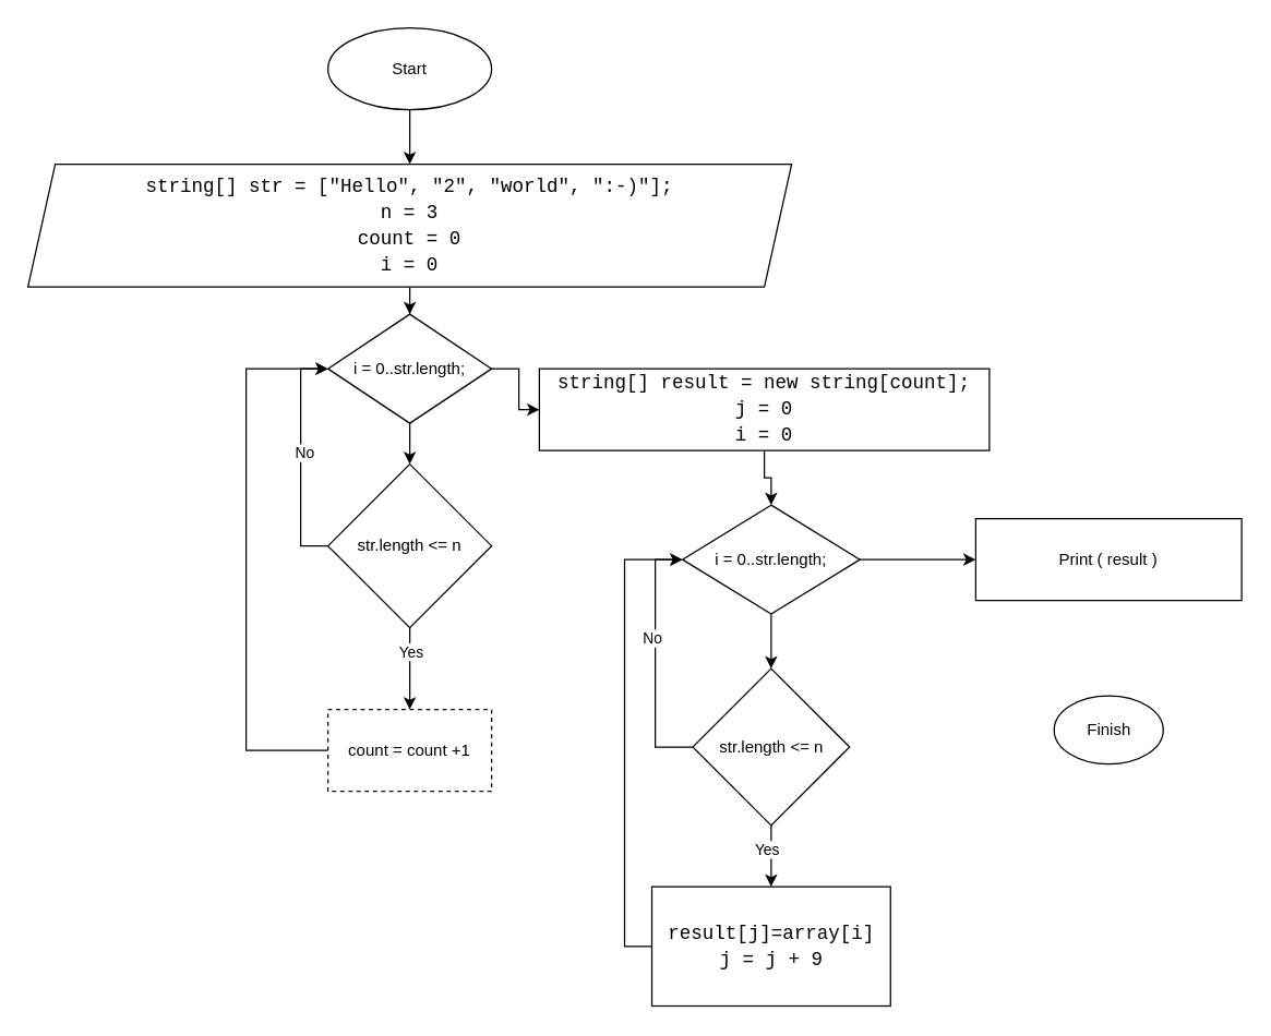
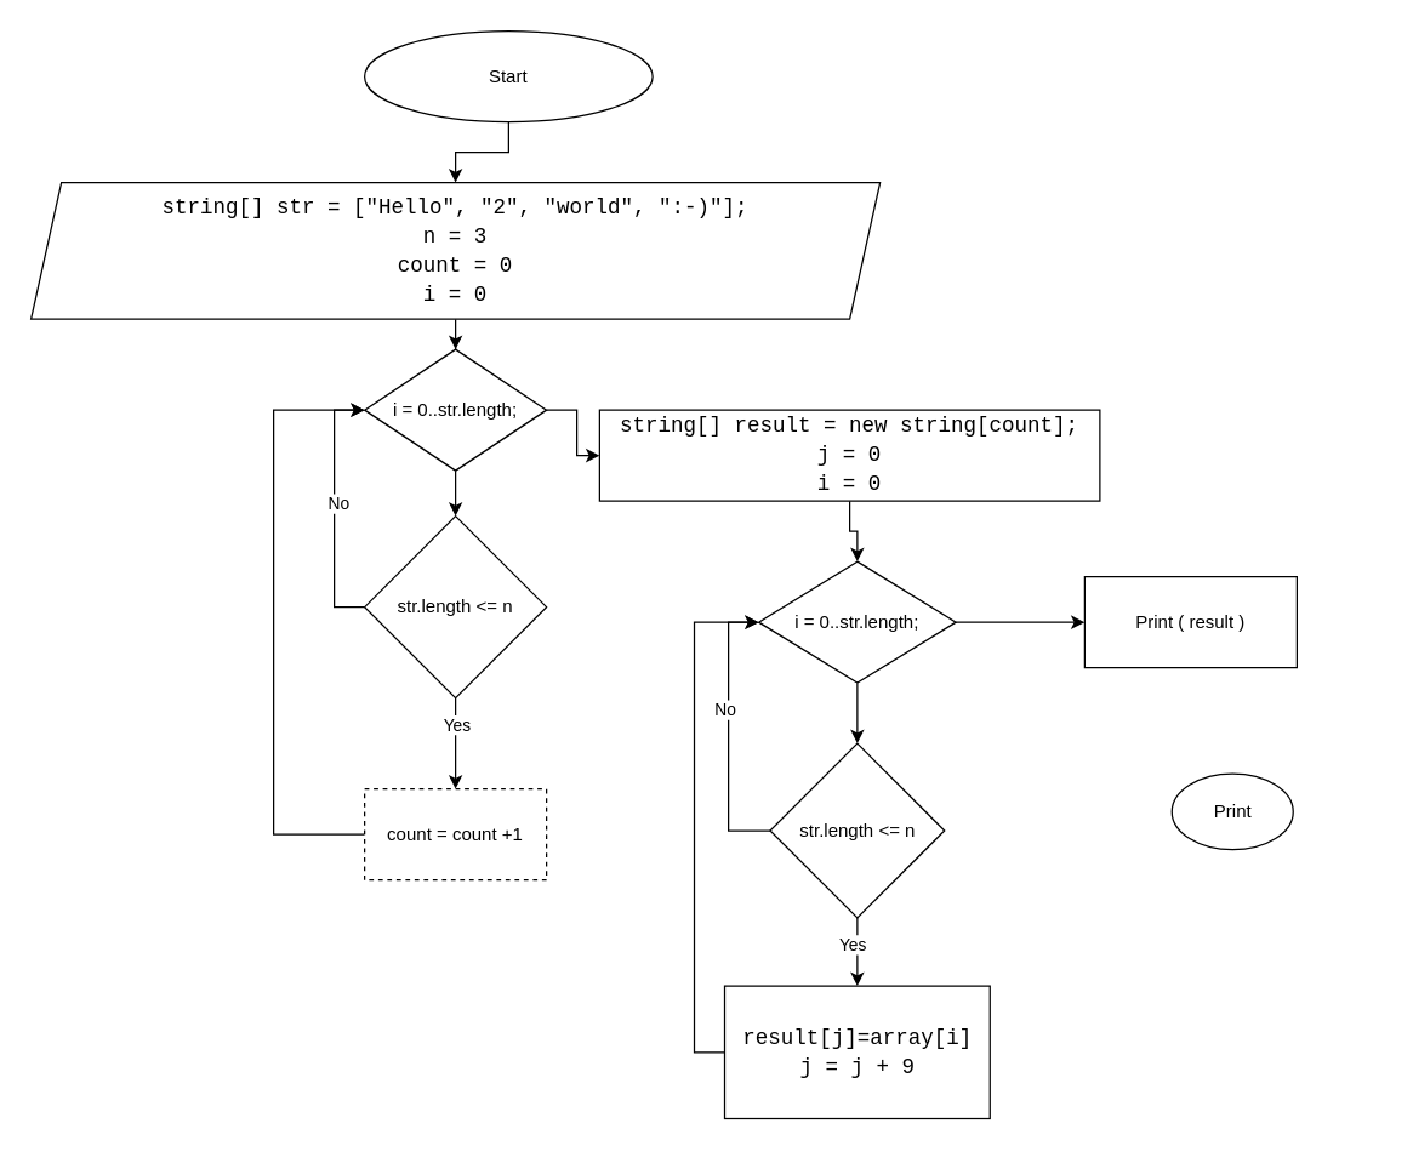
- <mxCell id="3" value="Start" style="ellipse;whiteSpace=wrap;html=1;" vertex="1" parent="1"><mxGeometry x="240" y="20" width="120" height="60" as="geometry" /></mxCell>
+ <mxCell id="3" value="Start" style="ellipse;whiteSpace=wrap;html=1;" vertex="1" parent="1"><mxGeometry x="240" y="20" width="190" height="60" as="geometry" /></mxCell>
- <mxCell id="28" value="Print ( result )" style="whiteSpace=wrap;html=1;" vertex="1" parent="1"><mxGeometry x="715" y="380" width="195" height="60" as="geometry" /></mxCell>
+ <mxCell id="28" value="Print ( result )" style="whiteSpace=wrap;html=1;" vertex="1" parent="1"><mxGeometry x="715" y="380" width="140" height="60" as="geometry" /></mxCell>
- <mxCell id="29" value="Finish" style="ellipse;whiteSpace=wrap;html=1;" vertex="1" parent="1"><mxGeometry x="772.5" y="510" width="80" height="50" as="geometry" /></mxCell>
+ <mxCell id="29" value="Print" style="ellipse;whiteSpace=wrap;html=1;" vertex="1" parent="1"><mxGeometry x="772.5" y="510" width="80" height="50" as="geometry" /></mxCell>
